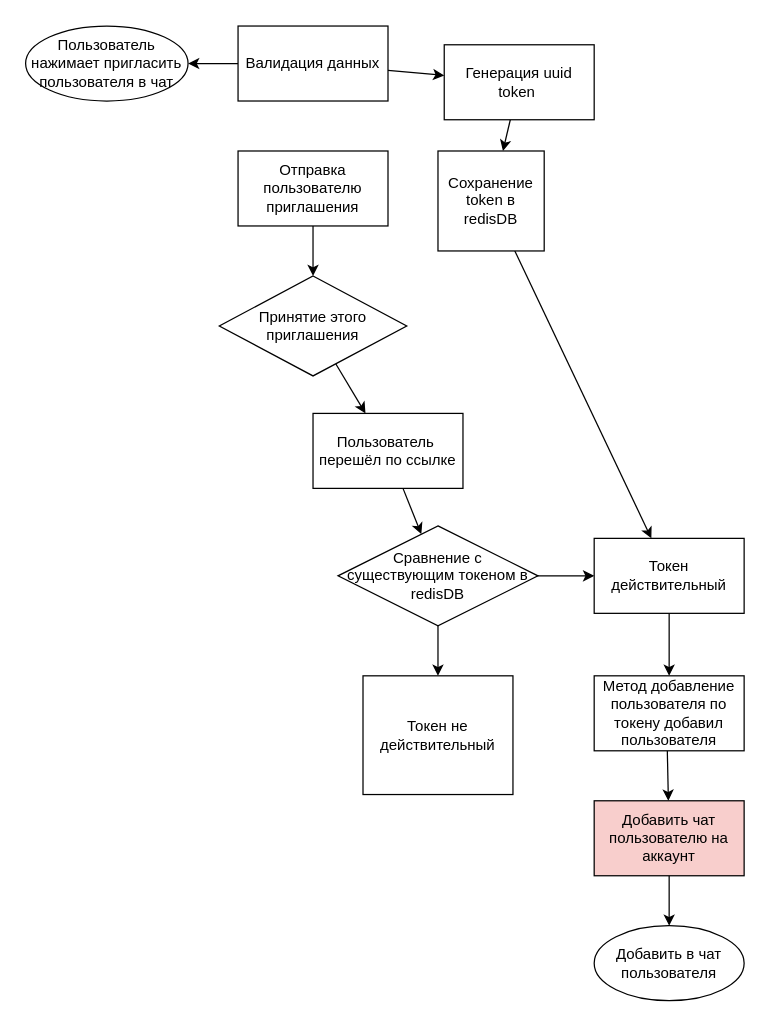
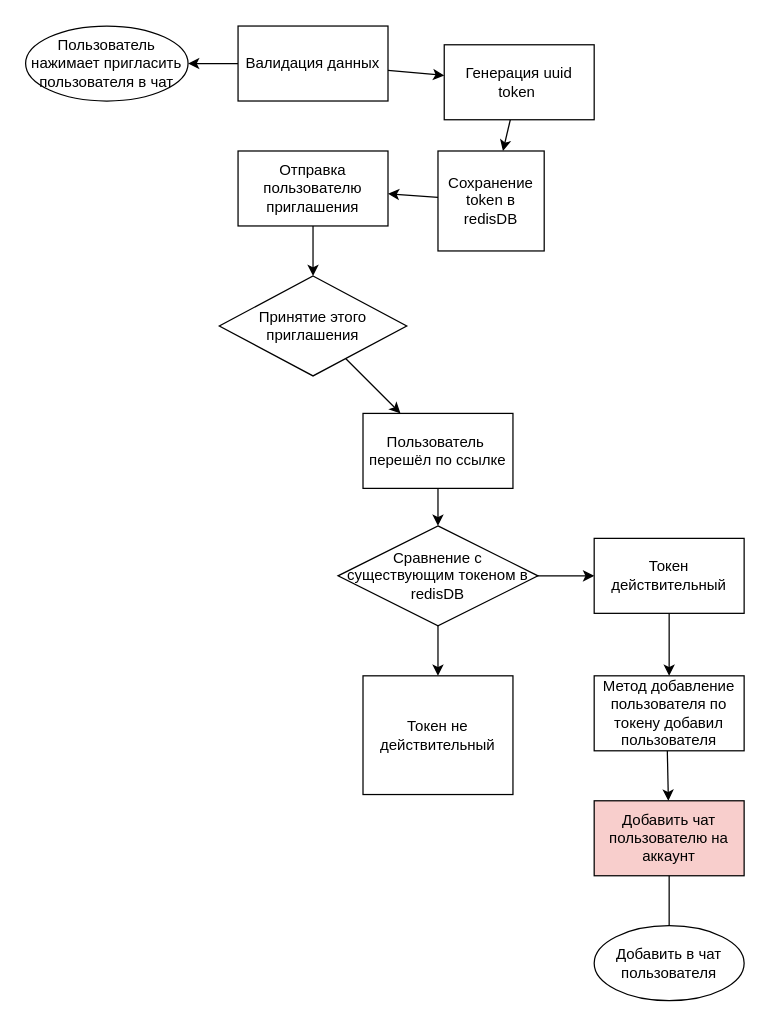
- <mxCell id="4" value="" style="edgeStyle=none;html=1;" parent="1" source="17" target="22" edge="1"><mxGeometry relative="1" as="geometry"><mxPoint x="350" y="150" as="sourcePoint" /><mxPoint x="310" y="150" as="targetPoint" /></mxGeometry></mxCell>
+ <mxCell id="4" value="" style="edgeStyle=none;html=1;" parent="1" source="17" target="16" edge="1"><mxGeometry relative="1" as="geometry"><mxPoint x="350" y="150" as="sourcePoint" /><mxPoint x="310" y="150" as="targetPoint" /></mxGeometry></mxCell>
- <mxCell id="19" value="Пользователь&amp;nbsp; перешёл по ссылке" style="rounded=0;whiteSpace=wrap;html=1;" vertex="1" parent="1"><mxGeometry x="250" y="330" width="120" height="60" as="geometry" /></mxCell>
+ <mxCell id="19" value="Пользователь&amp;nbsp; перешёл по ссылке" style="rounded=0;whiteSpace=wrap;html=1;" vertex="1" parent="1"><mxGeometry x="290" y="330" width="120" height="60" as="geometry" /></mxCell>
- <mxCell id="8" value="" style="edgeStyle=none;html=1;" parent="1" source="24" target="25" edge="1"><mxGeometry relative="1" as="geometry"><mxPoint x="533.242" y="720" as="sourcePoint" /><mxPoint x="534" y="730" as="targetPoint" /></mxGeometry></mxCell>
+ <mxCell id="8" value="" style="edgeStyle=none;html=1;endArrow=none;" parent="1" source="24" target="25" edge="1"><mxGeometry relative="1" as="geometry"><mxPoint x="533.242" y="720" as="sourcePoint" /><mxPoint x="534" y="730" as="targetPoint" /></mxGeometry></mxCell>
